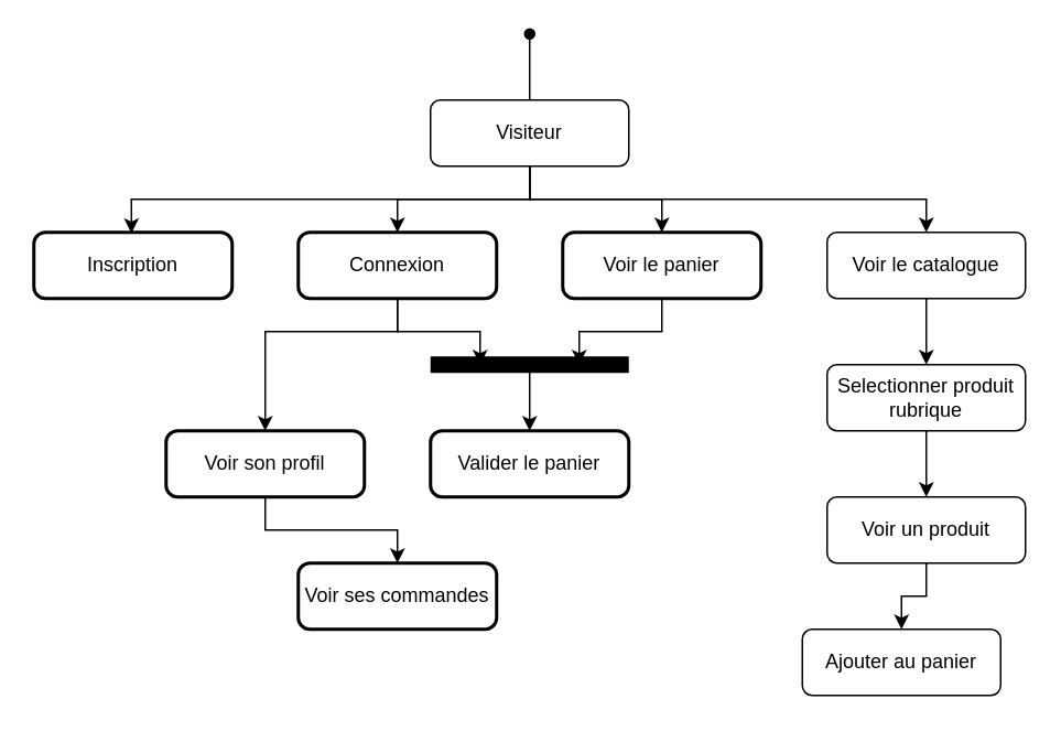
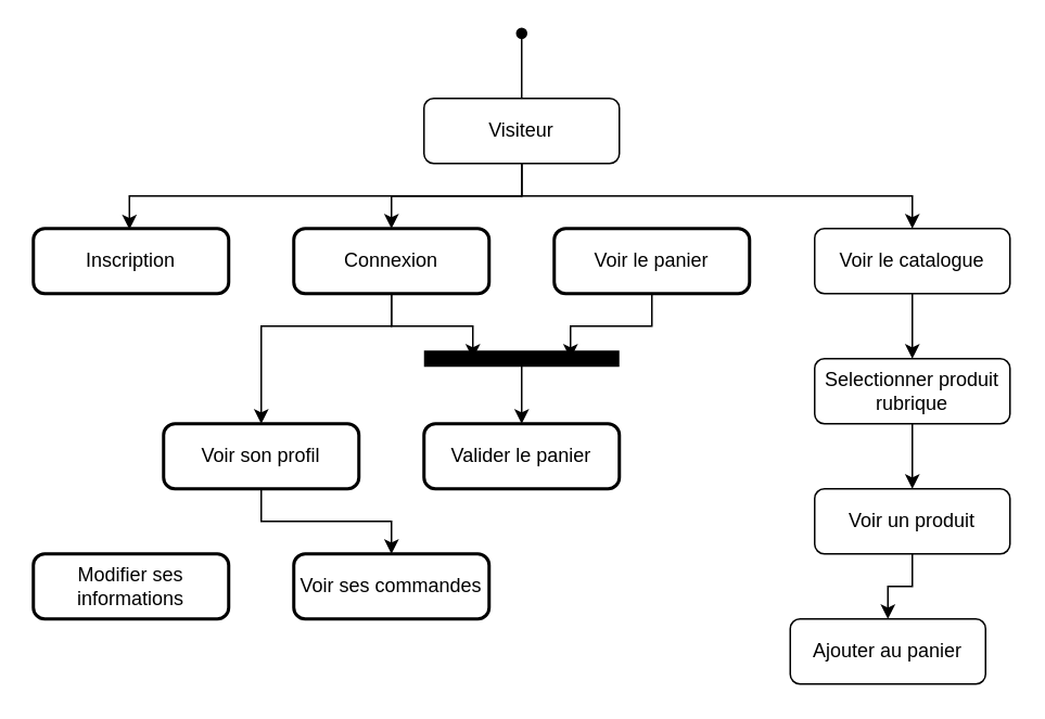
- <mxCell id="6" style="edgeStyle=orthogonalEdgeStyle;rounded=0;orthogonalLoop=1;jettySize=auto;html=1;strokeWidth=1;endArrow=classic;endFill=1;" edge="1" parent="1" source="7" target="15"><mxGeometry relative="1" as="geometry" /></mxCell>
+ <mxCell id="24" value="Modifier ses informations" style="rounded=1;whiteSpace=wrap;html=1;absoluteArcSize=1;arcSize=14;strokeWidth=2;" vertex="1" parent="1"><mxGeometry x="20" y="340" width="120" height="40" as="geometry" /></mxCell>
